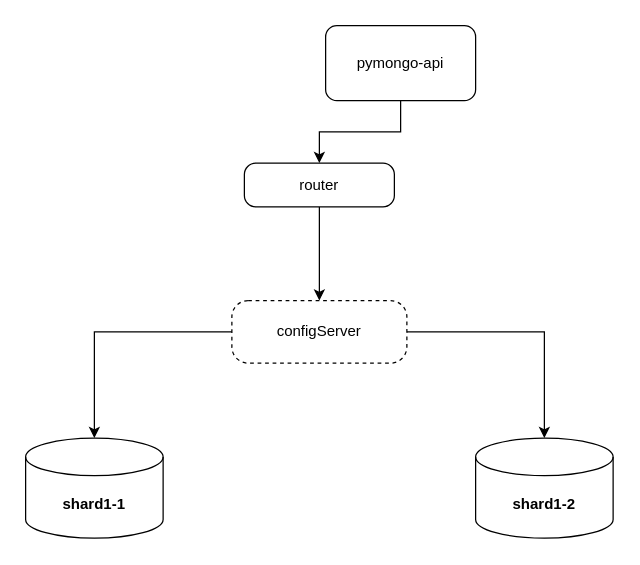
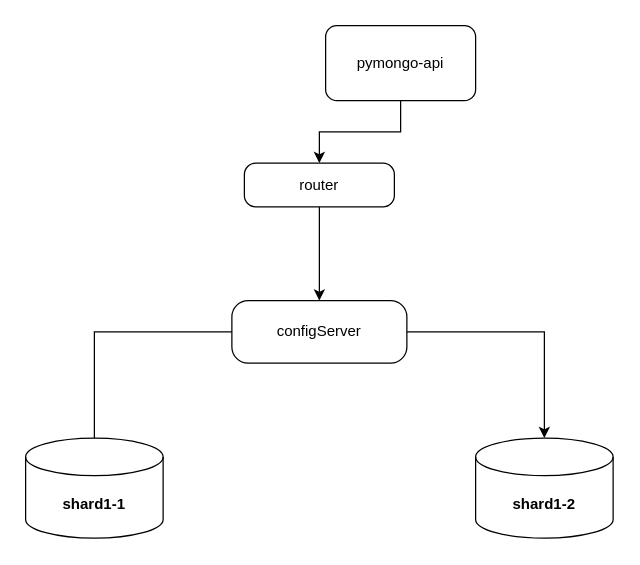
- <mxCell id="8" value="configServer" style="rounded=1;whiteSpace=wrap;html=1;arcSize=26;dashed=1;" parent="1" vertex="1"><mxGeometry x="185" y="240" width="140" height="50" as="geometry" /></mxCell>
+ <mxCell id="8" value="configServer" style="rounded=1;whiteSpace=wrap;html=1;arcSize=26;" parent="1" vertex="1"><mxGeometry x="185" y="240" width="140" height="50" as="geometry" /></mxCell>
- <mxCell id="10" style="edgeStyle=orthogonalEdgeStyle;rounded=0;orthogonalLoop=1;jettySize=auto;html=1;entryX=0.5;entryY=0;entryDx=0;entryDy=0;entryPerimeter=0;" edge="1" parent="1" source="8" target="2"><mxGeometry relative="1" as="geometry" /></mxCell>
+ <mxCell id="10" style="edgeStyle=orthogonalEdgeStyle;rounded=0;orthogonalLoop=1;jettySize=auto;html=1;entryX=0.5;entryY=0;entryDx=0;entryDy=0;entryPerimeter=0;endArrow=none;" edge="1" parent="1" source="8" target="2"><mxGeometry relative="1" as="geometry" /></mxCell>
